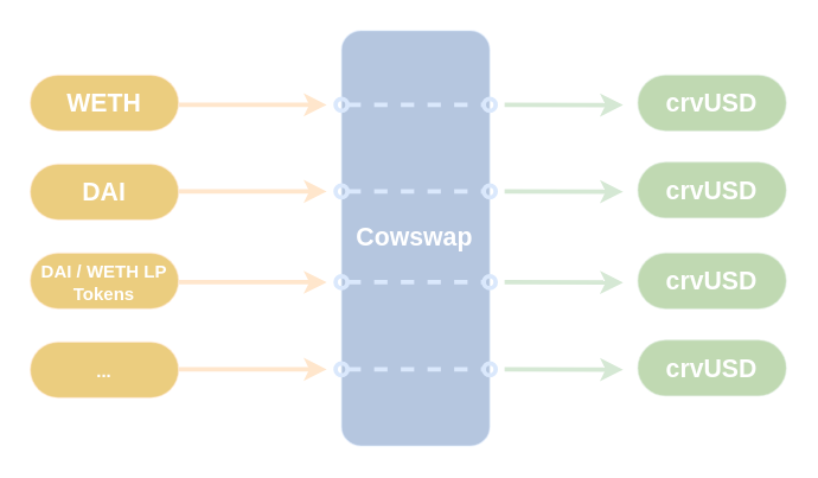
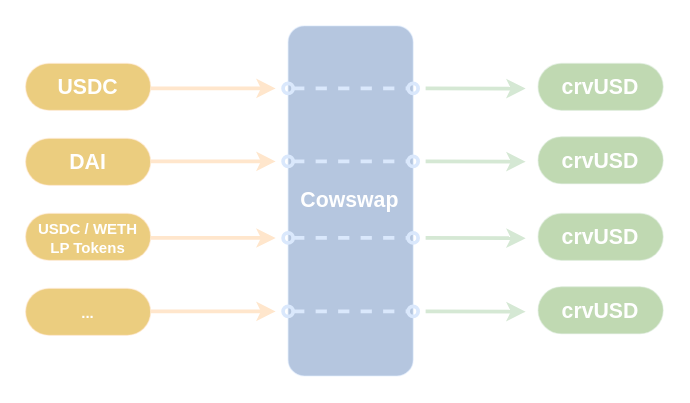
- <mxCell id="4" value="WETH" style="text;html=1;strokeColor=none;fillColor=none;align=center;verticalAlign=middle;whiteSpace=wrap;rounded=0;fontSize=17;fontStyle=1;fontColor=#FFFFFF;" parent="1" vertex="1"><mxGeometry x="30" y="50" width="80" height="40" as="geometry" /></mxCell>
+ <mxCell id="4" value="USDC" style="text;html=1;strokeColor=none;fillColor=none;align=center;verticalAlign=middle;whiteSpace=wrap;rounded=0;fontSize=17;fontStyle=1;fontColor=#FFFFFF;" parent="1" vertex="1"><mxGeometry x="30" y="50" width="80" height="40" as="geometry" /></mxCell>
- <mxCell id="8" value="DAI / WETH LP Tokens" style="text;html=1;strokeColor=none;fillColor=none;align=center;verticalAlign=middle;whiteSpace=wrap;rounded=0;fontSize=12;fontStyle=1;fontColor=#FFFFFF;" parent="1" vertex="1"><mxGeometry x="25" y="170" width="90" height="40" as="geometry" /></mxCell>
+ <mxCell id="8" value="USDC / WETH LP Tokens" style="text;html=1;strokeColor=none;fillColor=none;align=center;verticalAlign=middle;whiteSpace=wrap;rounded=0;fontSize=12;fontStyle=1;fontColor=#FFFFFF;" parent="1" vertex="1"><mxGeometry x="25" y="170" width="90" height="40" as="geometry" /></mxCell>
